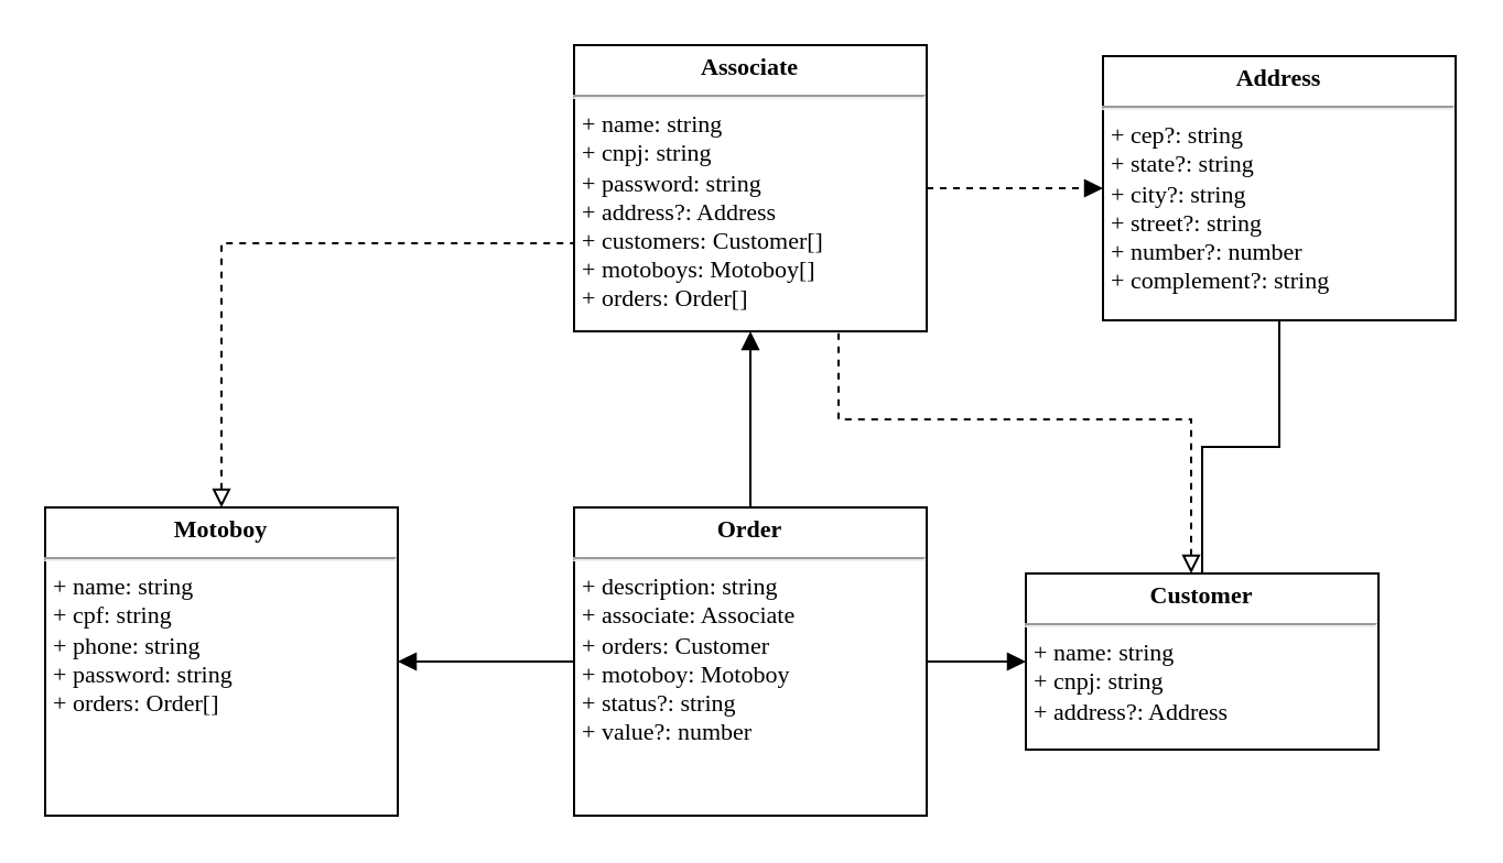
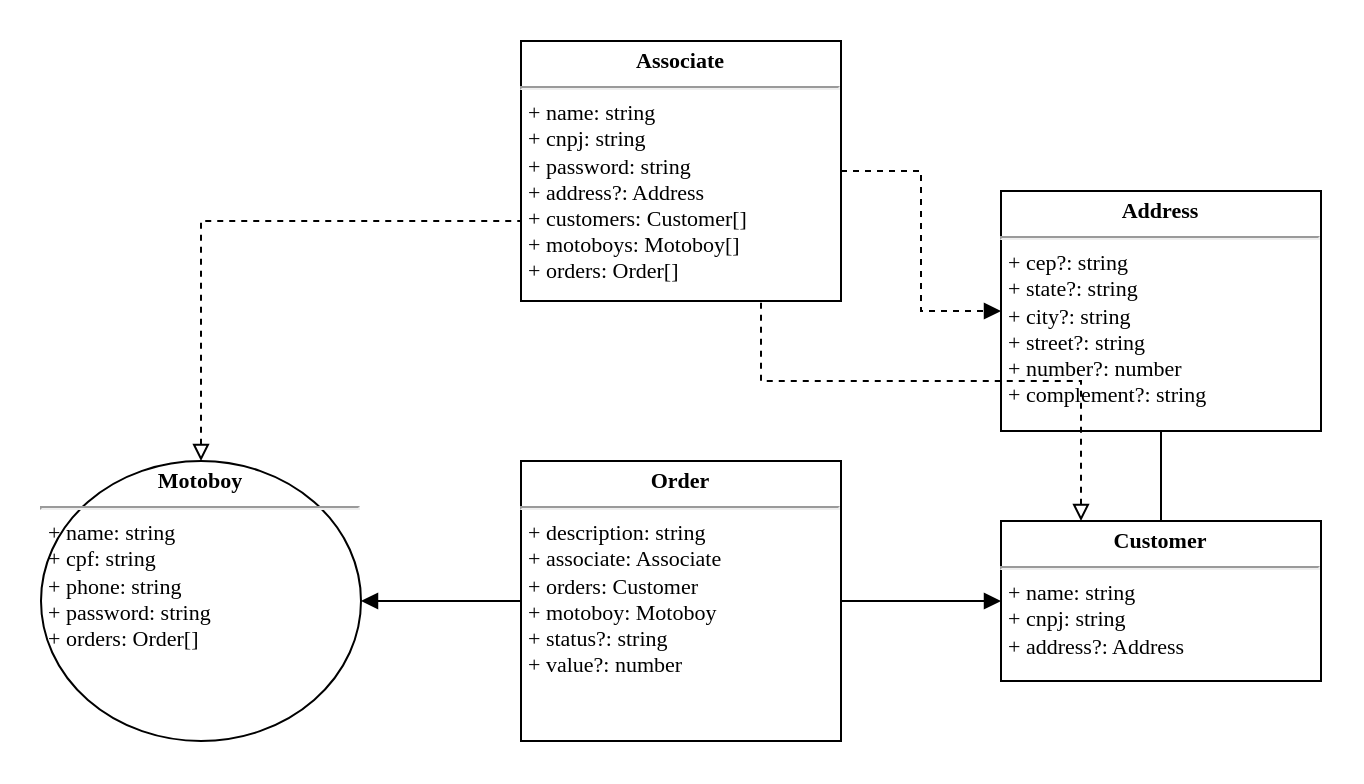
- <mxCell id="11" value="&lt;p style=&quot;margin: 4px 0px 0px; text-align: center; font-size: 11px;&quot;&gt;&lt;b style=&quot;font-size: 11px;&quot;&gt;Address&lt;/b&gt;&lt;/p&gt;&lt;hr style=&quot;font-size: 11px;&quot;&gt;&lt;p style=&quot;margin: 0px 0px 0px 4px; font-size: 11px;&quot;&gt;+ cep?: string&lt;br style=&quot;font-size: 11px;&quot;&gt;+ state?: string&lt;/p&gt;&lt;p style=&quot;margin: 0px 0px 0px 4px; font-size: 11px;&quot;&gt;+ city?: string&lt;/p&gt;&lt;p style=&quot;margin: 0px 0px 0px 4px; font-size: 11px;&quot;&gt;+ street?: string&lt;/p&gt;&lt;p style=&quot;margin: 0px 0px 0px 4px; font-size: 11px;&quot;&gt;+ number?: number&lt;/p&gt;&lt;p style=&quot;margin: 0px 0px 0px 4px; font-size: 11px;&quot;&gt;+ complement?: string&lt;/p&gt;" style="verticalAlign=top;align=left;overflow=fill;fontSize=11;fontFamily=Lucida Console;html=1;rounded=0;shadow=0;comic=0;labelBackgroundColor=none;strokeWidth=1" vertex="1" parent="1"><mxGeometry x="500" y="25" width="160" height="120" as="geometry" /></mxCell>
+ <mxCell id="11" value="&lt;p style=&quot;margin: 4px 0px 0px; text-align: center; font-size: 11px;&quot;&gt;&lt;b style=&quot;font-size: 11px;&quot;&gt;Address&lt;/b&gt;&lt;/p&gt;&lt;hr style=&quot;font-size: 11px;&quot;&gt;&lt;p style=&quot;margin: 0px 0px 0px 4px; font-size: 11px;&quot;&gt;+ cep?: string&lt;br style=&quot;font-size: 11px;&quot;&gt;+ state?: string&lt;/p&gt;&lt;p style=&quot;margin: 0px 0px 0px 4px; font-size: 11px;&quot;&gt;+ city?: string&lt;/p&gt;&lt;p style=&quot;margin: 0px 0px 0px 4px; font-size: 11px;&quot;&gt;+ street?: string&lt;/p&gt;&lt;p style=&quot;margin: 0px 0px 0px 4px; font-size: 11px;&quot;&gt;+ number?: number&lt;/p&gt;&lt;p style=&quot;margin: 0px 0px 0px 4px; font-size: 11px;&quot;&gt;+ complement?: string&lt;/p&gt;" style="verticalAlign=top;align=left;overflow=fill;fontSize=11;fontFamily=Lucida Console;html=1;rounded=0;shadow=0;comic=0;labelBackgroundColor=none;strokeWidth=1" vertex="1" parent="1"><mxGeometry x="500" y="95" width="160" height="120" as="geometry" /></mxCell>
- <mxCell id="5" value="" style="edgeStyle=orthogonalEdgeStyle;rounded=0;orthogonalLoop=1;jettySize=auto;html=1;fontFamily=Lucida Console;fontSize=11;endArrow=block;endFill=1;" edge="1" parent="1" source="7" target="3"><mxGeometry relative="1" as="geometry"><Array as="points"><mxPoint x="200" y="300" /><mxPoint x="200" y="300" /></Array></mxGeometry></mxCell>
- <mxCell id="8" value="&lt;p style=&quot;margin: 4px 0px 0px ; text-align: center ; font-size: 11px&quot;&gt;&lt;b style=&quot;font-size: 11px&quot;&gt;Motoboy&lt;/b&gt;&lt;/p&gt;&lt;hr style=&quot;font-size: 11px&quot;&gt;&lt;p style=&quot;margin: 0px 0px 0px 4px ; font-size: 11px&quot;&gt;+ name: string&lt;br style=&quot;font-size: 11px&quot;&gt;+ cpf: string&lt;/p&gt;&lt;p style=&quot;margin: 0px 0px 0px 4px ; font-size: 11px&quot;&gt;+ phone: string&lt;/p&gt;&lt;p style=&quot;margin: 0px 0px 0px 4px ; font-size: 11px&quot;&gt;+ password: string&lt;/p&gt;&lt;p style=&quot;margin: 0px 0px 0px 4px ; font-size: 11px&quot;&gt;+ orders: Order[]&lt;/p&gt;" style="verticalAlign=top;align=left;overflow=fill;fontSize=11;fontFamily=Lucida Console;html=1;rounded=0;shadow=0;comic=0;labelBackgroundColor=none;strokeWidth=1" vertex="1" parent="1"><mxGeometry x="20" y="230" width="160" height="140" as="geometry" /></mxCell>
+ <mxCell id="8" value="&lt;p style=&quot;margin: 4px 0px 0px ; text-align: center ; font-size: 11px&quot;&gt;&lt;b style=&quot;font-size: 11px&quot;&gt;Motoboy&lt;/b&gt;&lt;/p&gt;&lt;hr style=&quot;font-size: 11px&quot;&gt;&lt;p style=&quot;margin: 0px 0px 0px 4px ; font-size: 11px&quot;&gt;+ name: string&lt;br style=&quot;font-size: 11px&quot;&gt;+ cpf: string&lt;/p&gt;&lt;p style=&quot;margin: 0px 0px 0px 4px ; font-size: 11px&quot;&gt;+ phone: string&lt;/p&gt;&lt;p style=&quot;margin: 0px 0px 0px 4px ; font-size: 11px&quot;&gt;+ password: string&lt;/p&gt;&lt;p style=&quot;margin: 0px 0px 0px 4px ; font-size: 11px&quot;&gt;+ orders: Order[]&lt;/p&gt;" style="ellipse;verticalAlign=top;align=left;overflow=fill;fontSize=11;fontFamily=Lucida Console;html=1;shadow=0;comic=0;labelBackgroundColor=none;strokeWidth=1;" vertex="1" parent="1"><mxGeometry x="20" y="230" width="160" height="140" as="geometry" /></mxCell>
- <mxCell id="10" value="&lt;p style=&quot;margin: 4px 0px 0px ; text-align: center ; font-size: 11px&quot;&gt;&lt;b style=&quot;font-size: 11px&quot;&gt;Customer&lt;/b&gt;&lt;/p&gt;&lt;hr style=&quot;font-size: 11px&quot;&gt;&lt;p style=&quot;margin: 0px 0px 0px 4px ; font-size: 11px&quot;&gt;+ name: string&lt;br style=&quot;font-size: 11px&quot;&gt;+ cnpj: string&lt;/p&gt;&lt;p style=&quot;margin: 0px 0px 0px 4px ; font-size: 11px&quot;&gt;+ address?: Address&lt;/p&gt;" style="verticalAlign=top;align=left;overflow=fill;fontSize=11;fontFamily=Lucida Console;html=1;rounded=0;shadow=0;comic=0;labelBackgroundColor=none;strokeWidth=1" vertex="1" parent="1"><mxGeometry x="465" y="260" width="160" height="80" as="geometry" /></mxCell>
+ <mxCell id="10" value="&lt;p style=&quot;margin: 4px 0px 0px ; text-align: center ; font-size: 11px&quot;&gt;&lt;b style=&quot;font-size: 11px&quot;&gt;Customer&lt;/b&gt;&lt;/p&gt;&lt;hr style=&quot;font-size: 11px&quot;&gt;&lt;p style=&quot;margin: 0px 0px 0px 4px ; font-size: 11px&quot;&gt;+ name: string&lt;br style=&quot;font-size: 11px&quot;&gt;+ cnpj: string&lt;/p&gt;&lt;p style=&quot;margin: 0px 0px 0px 4px ; font-size: 11px&quot;&gt;+ address?: Address&lt;/p&gt;" style="verticalAlign=top;align=left;overflow=fill;fontSize=11;fontFamily=Lucida Console;html=1;rounded=0;shadow=0;comic=0;labelBackgroundColor=none;strokeWidth=1" vertex="1" parent="1"><mxGeometry x="500" y="260" width="160" height="80" as="geometry" /></mxCell>
